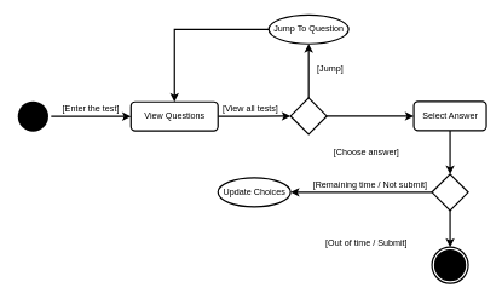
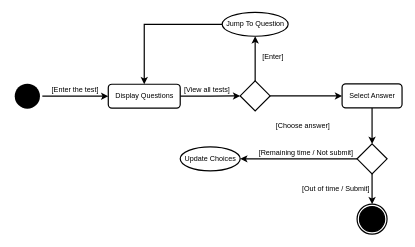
- <mxCell id="15" value="[Jump]" style="text;html=1;strokeColor=none;fillColor=none;align=center;verticalAlign=middle;whiteSpace=wrap;rounded=0;strokeWidth=2;fontSize=12;" vertex="1" parent="1"><mxGeometry x="410" y="80" width="90" height="30" as="geometry" /></mxCell>
+ <mxCell id="15" value="[Enter]" style="text;html=1;strokeColor=none;fillColor=none;align=center;verticalAlign=middle;whiteSpace=wrap;rounded=0;strokeWidth=2;fontSize=12;" vertex="1" parent="1"><mxGeometry x="410" y="80" width="90" height="30" as="geometry" /></mxCell>
- <mxCell id="6" value="View Questions" style="html=1;rounded=1;strokeWidth=2;" vertex="1" parent="1"><mxGeometry x="180" y="140" width="120" height="40" as="geometry" /></mxCell>
+ <mxCell id="6" value="Display Questions" style="html=1;rounded=1;strokeWidth=2;" vertex="1" parent="1"><mxGeometry x="180" y="140" width="120" height="40" as="geometry" /></mxCell>
- <mxCell id="23" value="[Out of time / Submit]" style="text;html=1;strokeColor=none;fillColor=none;align=center;verticalAlign=middle;whiteSpace=wrap;rounded=0;strokeWidth=2;fontSize=12;" vertex="1" parent="1"><mxGeometry x="445" y="320" width="120" height="30" as="geometry" /></mxCell>
+ <mxCell id="23" value="[Out of time / Submit]" style="text;html=1;strokeColor=none;fillColor=none;align=center;verticalAlign=middle;whiteSpace=wrap;rounded=0;strokeWidth=2;fontSize=12;" vertex="1" parent="1"><mxGeometry x="500" y="300" width="120" height="30" as="geometry" /></mxCell>
